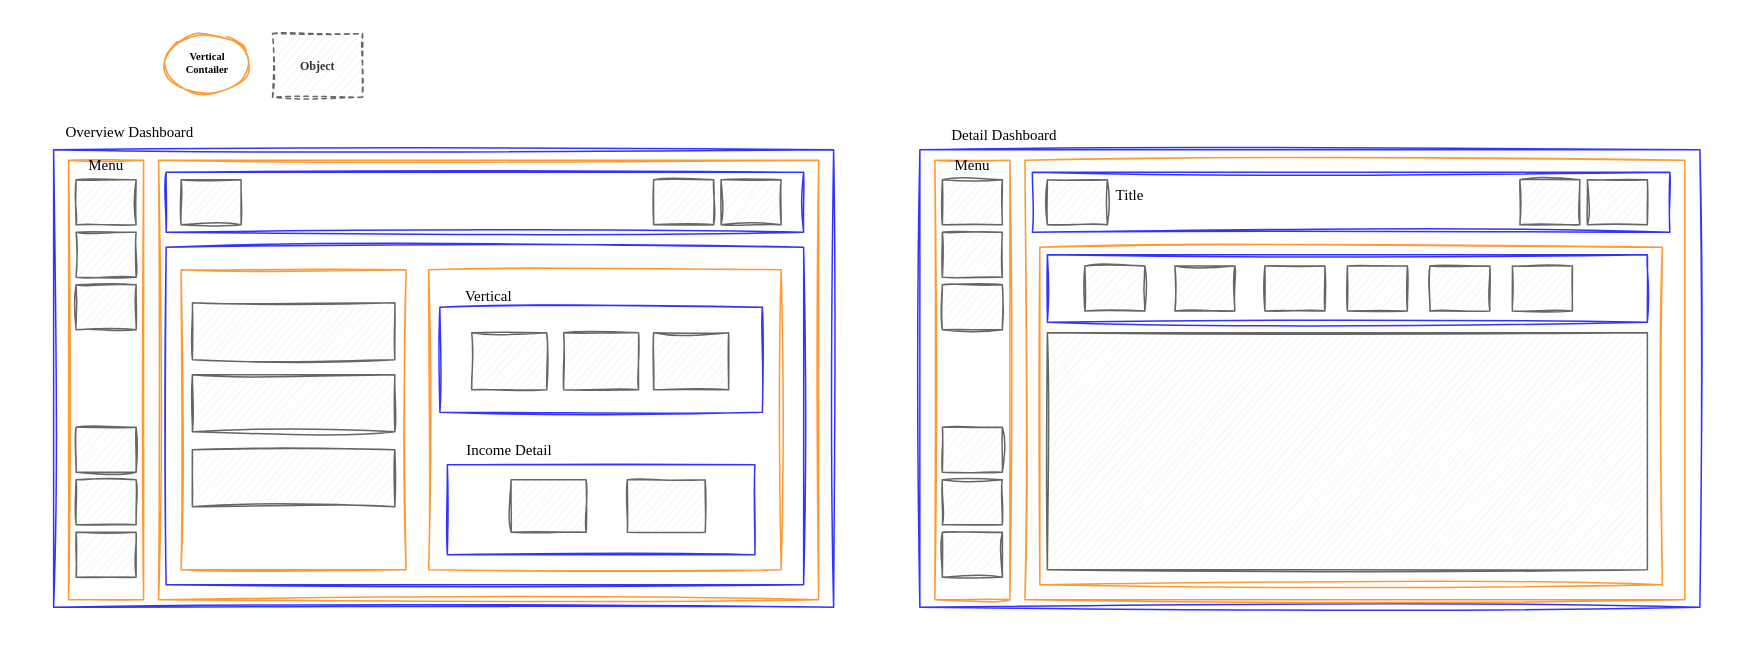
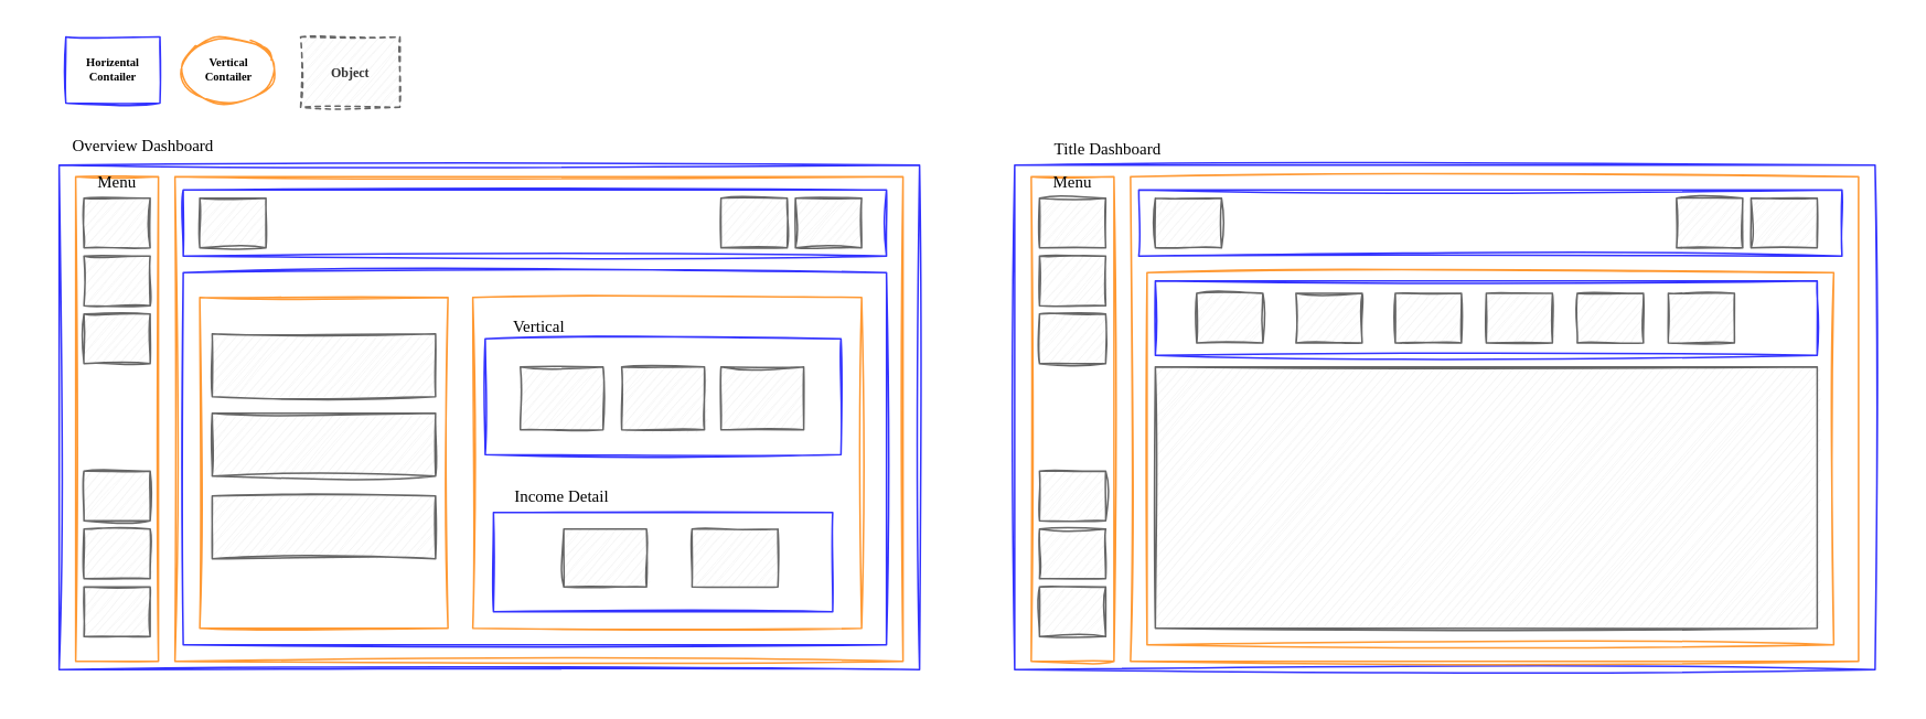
+ <mxCell id="58" value="Horizental Contailer" style="rounded=0;whiteSpace=wrap;html=1;fillColor=none;strokeColor=#3333FF;strokeWidth=2;sketch=1;curveFitting=1;jiggle=2;fontFamily=Architects Daughter;fontSource=https%3A%2F%2Ffonts.googleapis.com%2Fcss%3Ffamily%3DArchitects%2BDaughter;fontStyle=1;fontSize=14;" vertex="1" parent="1"><mxGeometry x="79.13" y="44" width="113.75" height="80" as="geometry" /></mxCell>
- <mxCell id="45" value="Detail Dashboard" style="text;html=1;strokeColor=none;fillColor=none;align=center;verticalAlign=middle;whiteSpace=wrap;rounded=0;fontSize=20;fontFamily=Architects Daughter;strokeWidth=2;sketch=1;curveFitting=1;jiggle=2;" vertex="1" parent="1"><mxGeometry x="1186" y="169" width="305" height="20" as="geometry" /></mxCell>
+ <mxCell id="45" value="Title Dashboard" style="text;html=1;strokeColor=none;fillColor=none;align=center;verticalAlign=middle;whiteSpace=wrap;rounded=0;fontSize=20;fontFamily=Architects Daughter;strokeWidth=2;sketch=1;curveFitting=1;jiggle=2;" vertex="1" parent="1"><mxGeometry x="1186" y="169" width="305" height="20" as="geometry" /></mxCell>
- <mxCell id="47" value="Title" style="text;html=1;strokeColor=none;fillColor=none;align=center;verticalAlign=middle;whiteSpace=wrap;rounded=0;fontSize=20;fontFamily=Architects Daughter;strokeWidth=2;sketch=1;curveFitting=1;jiggle=2;" vertex="1" parent="1"><mxGeometry x="1476" y="249" width="60" height="20" as="geometry" /></mxCell>
